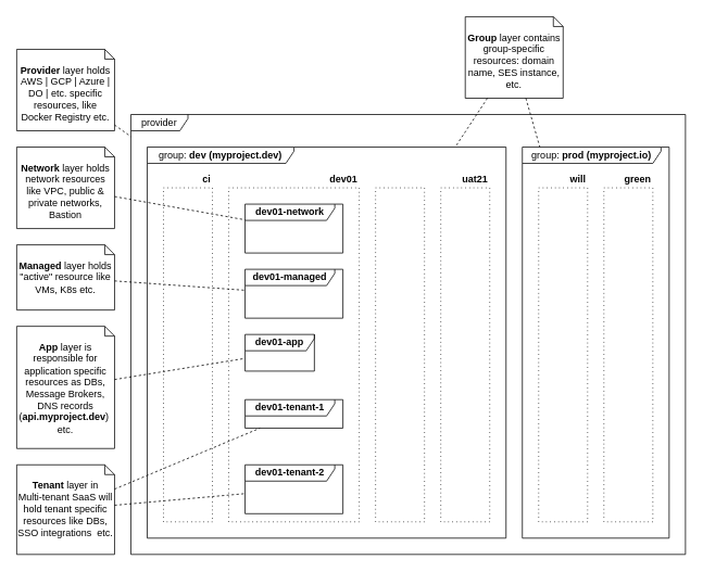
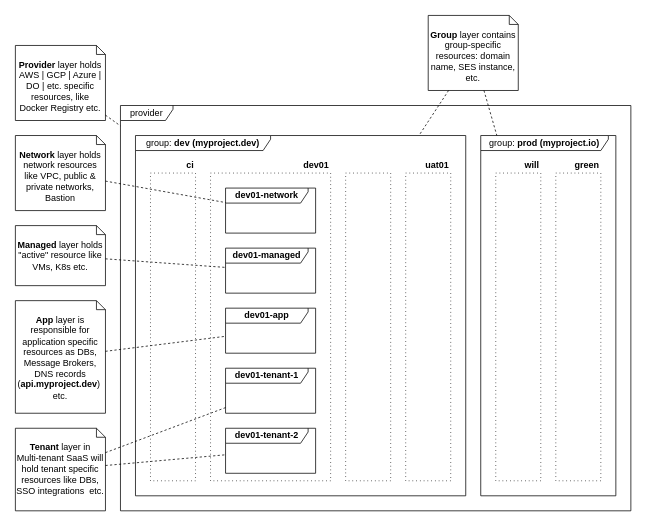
- <mxCell id="20" value="&lt;b&gt;uat21&lt;/b&gt;" style="text;html=1;strokeColor=none;fillColor=none;align=right;verticalAlign=middle;whiteSpace=wrap;rounded=0;" parent="1" vertex="1"><mxGeometry x="560" y="210" width="40" height="20" as="geometry" /></mxCell>
+ <mxCell id="20" value="&lt;b&gt;uat01&lt;/b&gt;" style="text;html=1;strokeColor=none;fillColor=none;align=right;verticalAlign=middle;whiteSpace=wrap;rounded=0;" parent="1" vertex="1"><mxGeometry x="560" y="210" width="40" height="20" as="geometry" /></mxCell>
- <mxCell id="8" value="&lt;b&gt;dev01-app&lt;/b&gt;" style="shape=umlFrame;whiteSpace=wrap;html=1;pointerEvents=0;width=110;height=20;" parent="1" vertex="1"><mxGeometry x="300" y="410" width="85" height="45" as="geometry" /></mxCell>
+ <mxCell id="8" value="&lt;b&gt;dev01-app&lt;/b&gt;" style="shape=umlFrame;whiteSpace=wrap;html=1;pointerEvents=0;width=110;height=20;" parent="1" vertex="1"><mxGeometry x="300" y="410" width="120" height="60" as="geometry" /></mxCell>
- <mxCell id="21" value="&lt;b&gt;dev01-tenant-1&lt;/b&gt;" style="shape=umlFrame;whiteSpace=wrap;html=1;pointerEvents=0;width=110;height=20;" parent="1" vertex="1"><mxGeometry x="300" y="490" width="120" height="35" as="geometry" /></mxCell>
+ <mxCell id="21" value="&lt;b&gt;dev01-tenant-1&lt;/b&gt;" style="shape=umlFrame;whiteSpace=wrap;html=1;pointerEvents=0;width=110;height=20;" parent="1" vertex="1"><mxGeometry x="300" y="490" width="120" height="60" as="geometry" /></mxCell>
